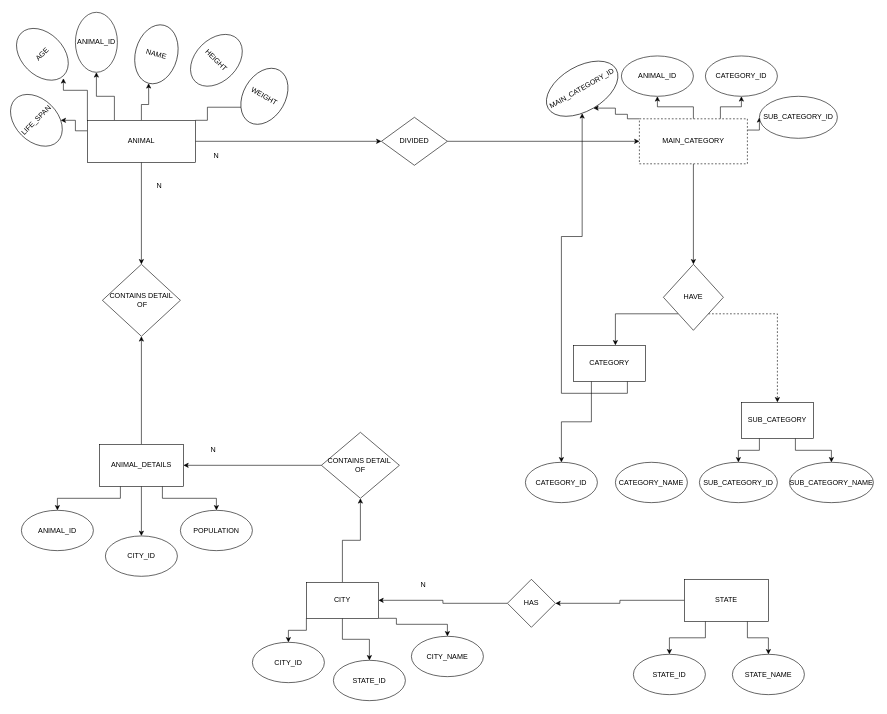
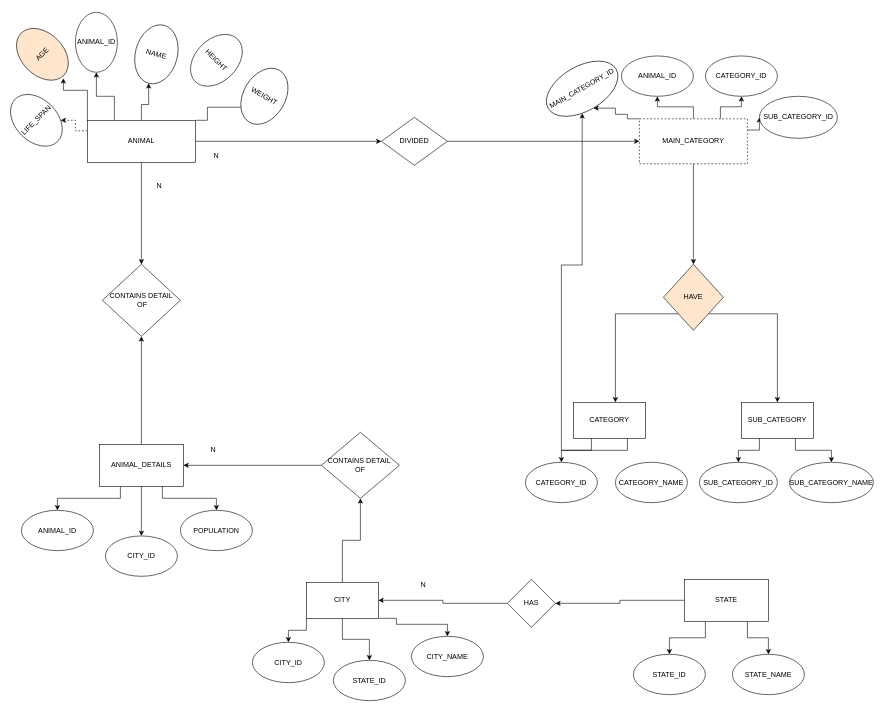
- <mxCell id="15" value="AGE" style="ellipse;whiteSpace=wrap;html=1;rotation=-45;" parent="1" vertex="1"><mxGeometry x="30" y="40" width="70" height="100" as="geometry" /></mxCell>
+ <mxCell id="15" value="AGE" style="ellipse;whiteSpace=wrap;html=1;rotation=-45;fillColor=#ffe6cc;" parent="1" vertex="1"><mxGeometry x="30" y="40" width="70" height="100" as="geometry" /></mxCell>
- <mxCell id="2" style="edgeStyle=orthogonalEdgeStyle;rounded=0;orthogonalLoop=1;jettySize=auto;html=1;exitX=0;exitY=0.25;exitDx=0;exitDy=0;" parent="1" source="9" target="12" edge="1"><mxGeometry relative="1" as="geometry" /></mxCell>
+ <mxCell id="2" style="edgeStyle=orthogonalEdgeStyle;rounded=0;orthogonalLoop=1;jettySize=auto;html=1;exitX=0;exitY=0.25;exitDx=0;exitDy=0;dashed=1;" parent="1" source="9" target="12" edge="1"><mxGeometry relative="1" as="geometry" /></mxCell>
- <mxCell id="31" value="HAVE" style="rhombus;whiteSpace=wrap;html=1;" parent="1" vertex="1"><mxGeometry x="1100" y="440" width="100" height="110" as="geometry" /></mxCell>
+ <mxCell id="31" value="HAVE" style="rhombus;whiteSpace=wrap;html=1;fillColor=#ffe6cc;" parent="1" vertex="1"><mxGeometry x="1100" y="440" width="100" height="110" as="geometry" /></mxCell>
- <mxCell id="30" style="edgeStyle=orthogonalEdgeStyle;rounded=0;orthogonalLoop=1;jettySize=auto;html=1;exitX=1;exitY=1;exitDx=0;exitDy=0;entryX=0.5;entryY=0;entryDx=0;entryDy=0;dashed=1;" parent="1" source="31" target="37" edge="1"><mxGeometry relative="1" as="geometry" /></mxCell>
+ <mxCell id="30" style="edgeStyle=orthogonalEdgeStyle;rounded=0;orthogonalLoop=1;jettySize=auto;html=1;exitX=1;exitY=1;exitDx=0;exitDy=0;entryX=0.5;entryY=0;entryDx=0;entryDy=0;" parent="1" source="31" target="37" edge="1"><mxGeometry relative="1" as="geometry" /></mxCell>
- <mxCell id="34" value="CATEGORY" style="rounded=0;whiteSpace=wrap;html=1;" parent="1" vertex="1"><mxGeometry x="950" y="575" width="120" height="60" as="geometry" /></mxCell>
+ <mxCell id="34" value="CATEGORY" style="rounded=0;whiteSpace=wrap;html=1;" parent="1" vertex="1"><mxGeometry x="950" y="670" width="120" height="60" as="geometry" /></mxCell>
